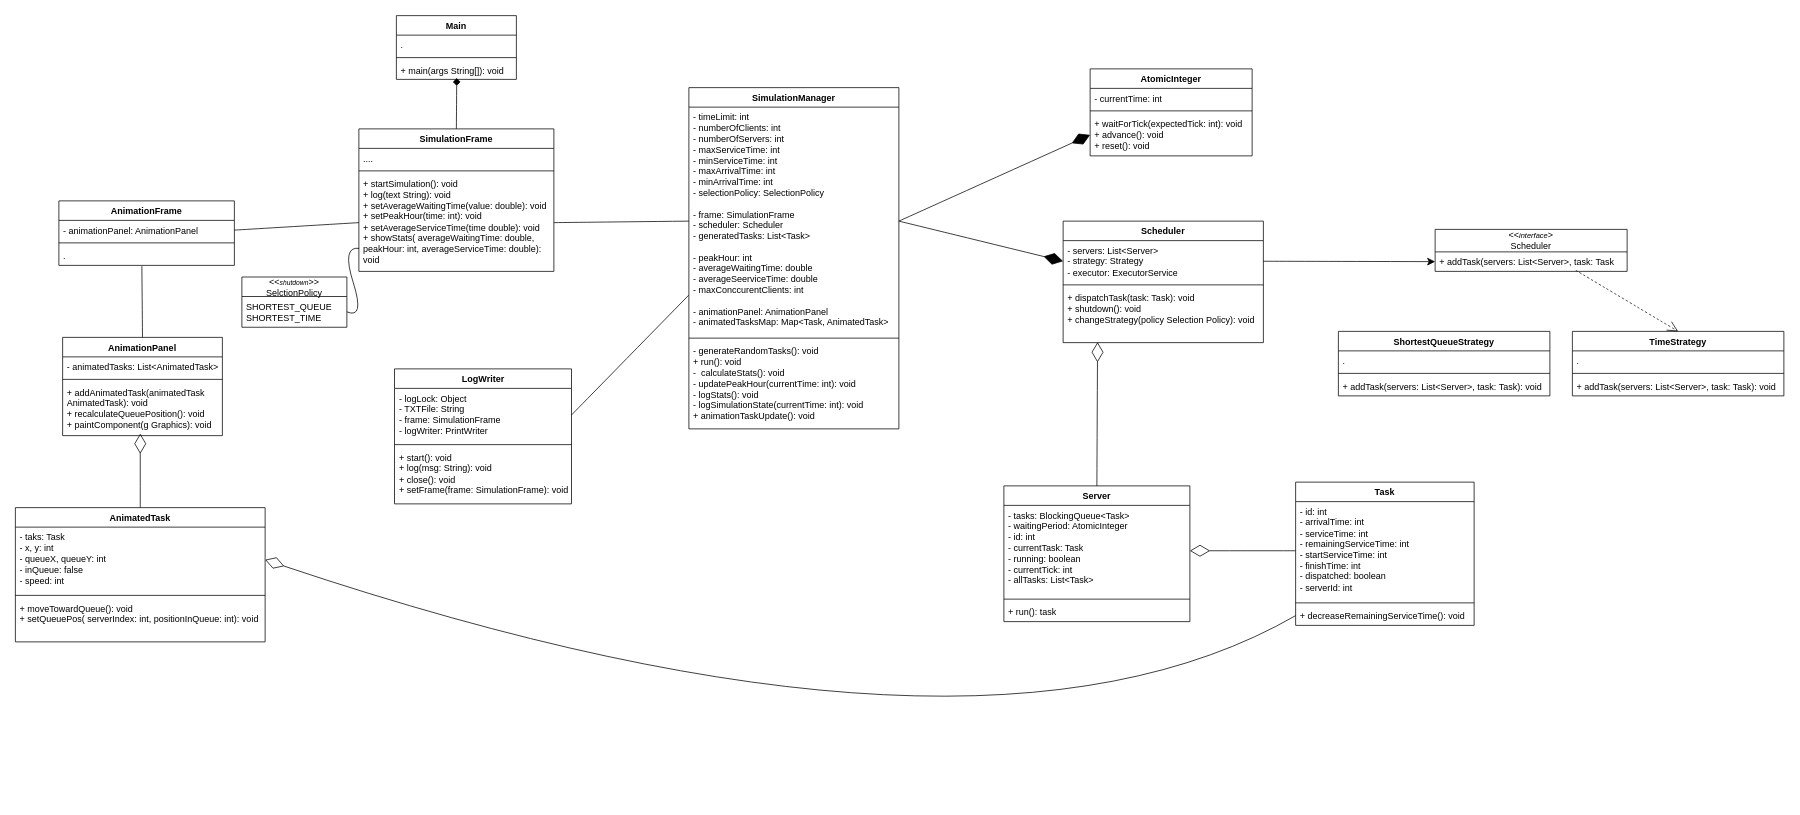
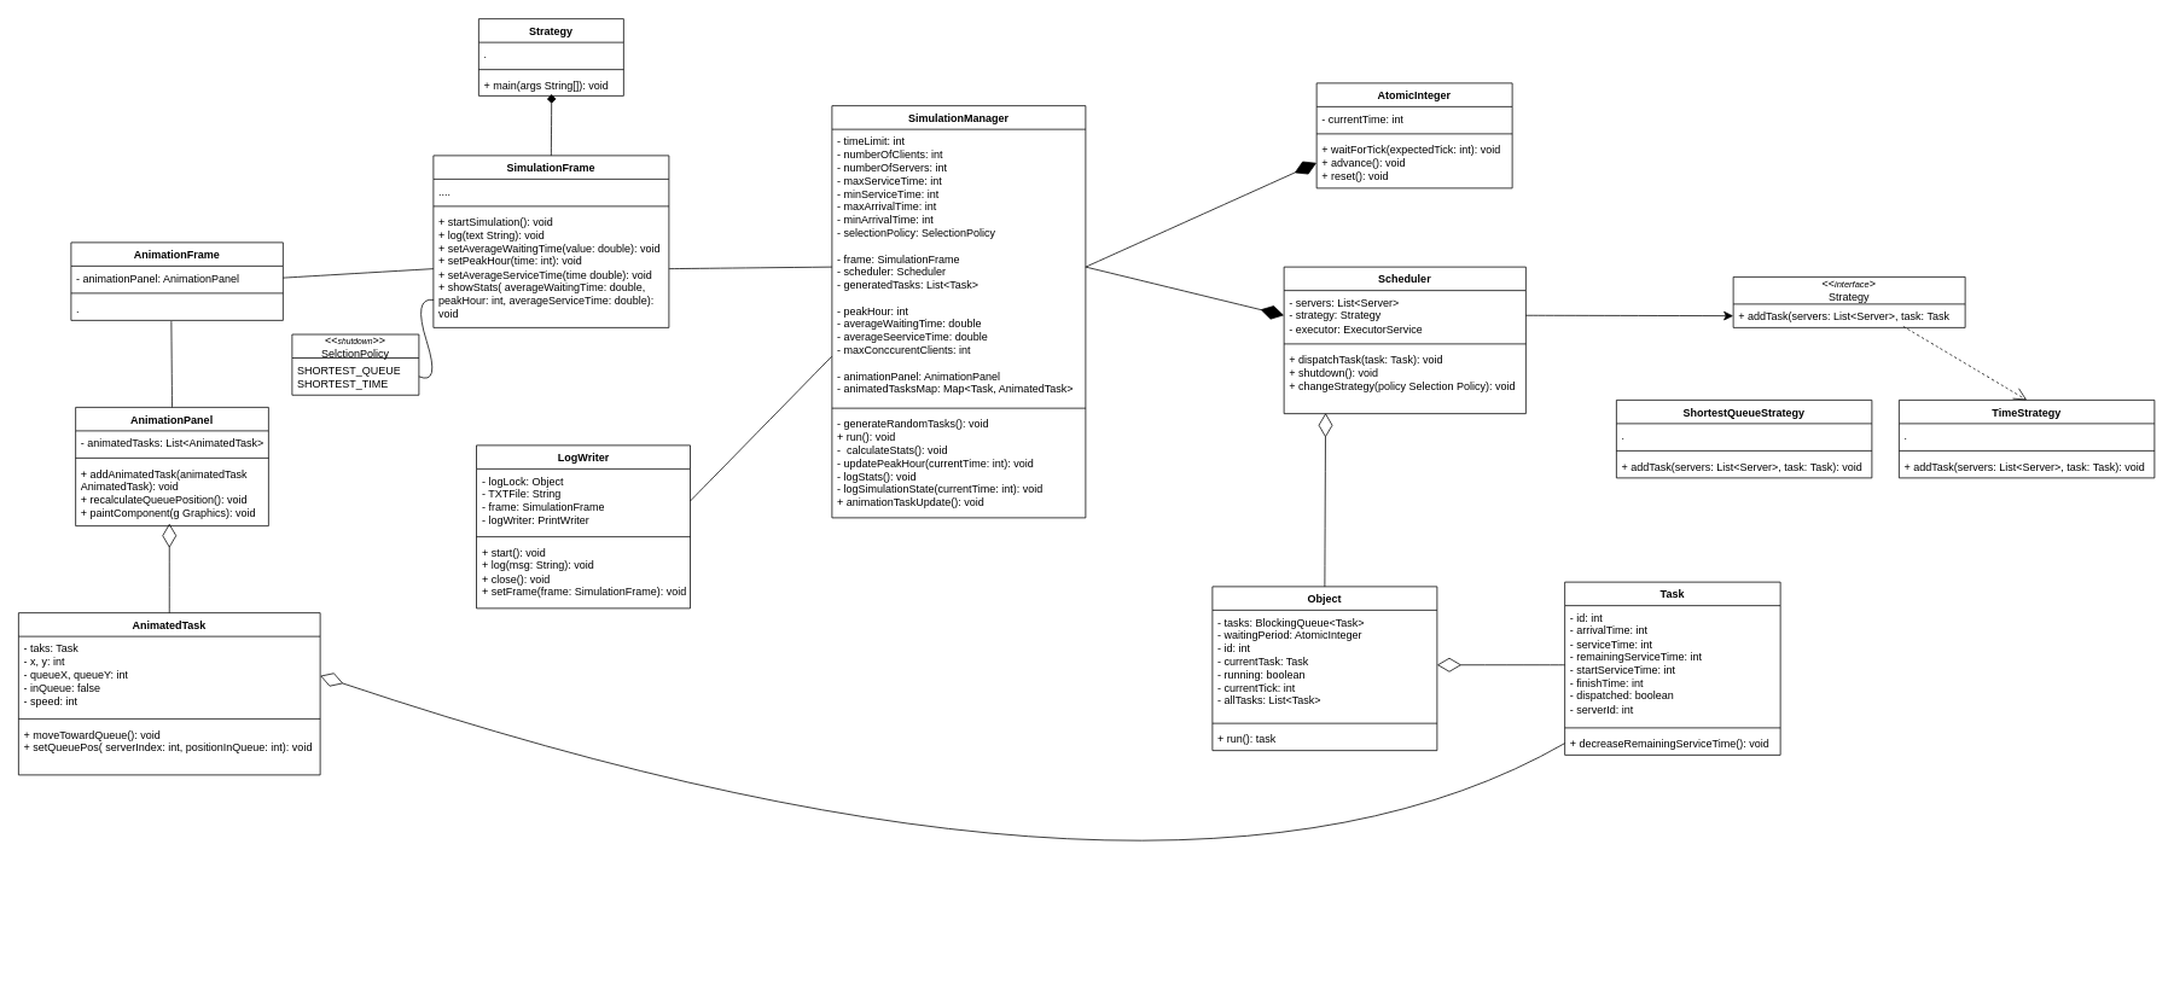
- <mxCell id="32" value="Main" style="swimlane;fontStyle=1;align=center;verticalAlign=top;childLayout=stackLayout;horizontal=1;startSize=26;horizontalStack=0;resizeParent=1;resizeParentMax=0;resizeLast=0;collapsible=1;marginBottom=0;whiteSpace=wrap;html=1;" parent="1" vertex="1"><mxGeometry x="528" y="20" width="160" height="85" as="geometry" /></mxCell>
+ <mxCell id="32" value="Strategy" style="swimlane;fontStyle=1;align=center;verticalAlign=top;childLayout=stackLayout;horizontal=1;startSize=26;horizontalStack=0;resizeParent=1;resizeParentMax=0;resizeLast=0;collapsible=1;marginBottom=0;whiteSpace=wrap;html=1;" parent="1" vertex="1"><mxGeometry x="528" y="20" width="160" height="85" as="geometry" /></mxCell>
- <mxCell id="56" value="&lt;div&gt;&amp;lt;&amp;lt;&lt;i&gt;&lt;font style=&quot;font-size: 10px;&quot;&gt;interface&lt;/font&gt;&lt;/i&gt;&amp;gt;&lt;/div&gt;Scheduler" style="swimlane;fontStyle=0;childLayout=stackLayout;horizontal=1;startSize=30;fillColor=none;horizontalStack=0;resizeParent=1;resizeParentMax=0;resizeLast=0;collapsible=1;marginBottom=0;whiteSpace=wrap;html=1;" parent="1" vertex="1"><mxGeometry x="1913" y="305" width="256" height="56" as="geometry" /></mxCell>
+ <mxCell id="56" value="&lt;div&gt;&amp;lt;&amp;lt;&lt;i&gt;&lt;font style=&quot;font-size: 10px;&quot;&gt;interface&lt;/font&gt;&lt;/i&gt;&amp;gt;&lt;/div&gt;Strategy" style="swimlane;fontStyle=0;childLayout=stackLayout;horizontal=1;startSize=30;fillColor=none;horizontalStack=0;resizeParent=1;resizeParentMax=0;resizeLast=0;collapsible=1;marginBottom=0;whiteSpace=wrap;html=1;" parent="1" vertex="1"><mxGeometry x="1913" y="305" width="256" height="56" as="geometry" /></mxCell>
- <mxCell id="44" value="Server" style="swimlane;fontStyle=1;align=center;verticalAlign=top;childLayout=stackLayout;horizontal=1;startSize=26;horizontalStack=0;resizeParent=1;resizeParentMax=0;resizeLast=0;collapsible=1;marginBottom=0;whiteSpace=wrap;html=1;" parent="1" vertex="1"><mxGeometry x="1338" y="647" width="248" height="181" as="geometry" /></mxCell>
+ <mxCell id="44" value="Object" style="swimlane;fontStyle=1;align=center;verticalAlign=top;childLayout=stackLayout;horizontal=1;startSize=26;horizontalStack=0;resizeParent=1;resizeParentMax=0;resizeLast=0;collapsible=1;marginBottom=0;whiteSpace=wrap;html=1;" parent="1" vertex="1"><mxGeometry x="1338" y="647" width="248" height="181" as="geometry" /></mxCell>
